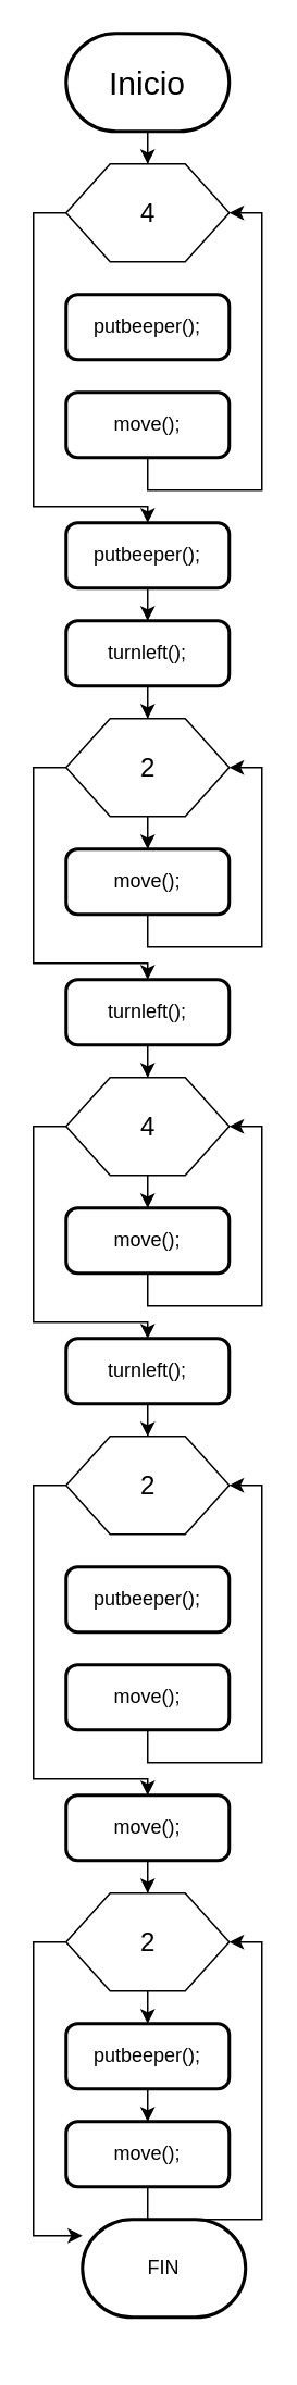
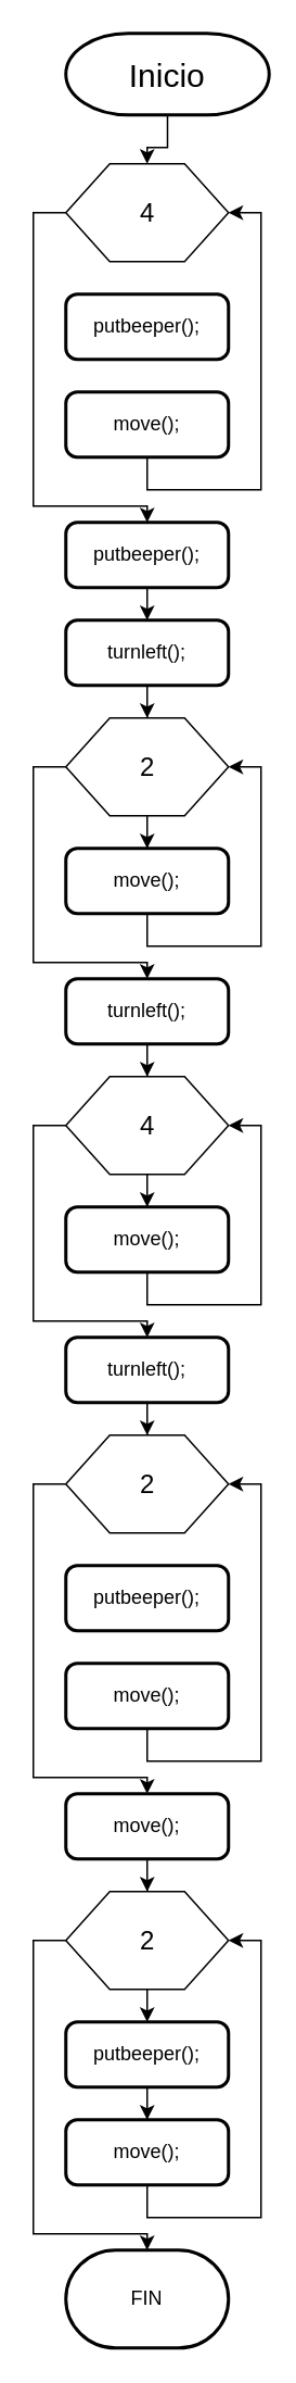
- <mxCell id="3" value="Inicio" style="strokeWidth=2;html=1;shape=mxgraph.flowchart.terminator;whiteSpace=wrap;fontSize=20;" vertex="1" parent="1"><mxGeometry x="40" y="20" width="100" height="60" as="geometry" /></mxCell>
+ <mxCell id="3" value="Inicio" style="strokeWidth=2;html=1;shape=mxgraph.flowchart.terminator;whiteSpace=wrap;fontSize=20;" vertex="1" parent="1"><mxGeometry x="40" y="20" width="125" height="50" as="geometry" /></mxCell>
- <mxCell id="41" value="FIN" style="strokeWidth=2;html=1;shape=mxgraph.flowchart.terminator;whiteSpace=wrap;" vertex="1" parent="1"><mxGeometry x="50" y="1360" width="100" height="60" as="geometry" /></mxCell>
+ <mxCell id="41" value="FIN" style="strokeWidth=2;html=1;shape=mxgraph.flowchart.terminator;whiteSpace=wrap;" vertex="1" parent="1"><mxGeometry x="40" y="1380" width="100" height="60" as="geometry" /></mxCell>
